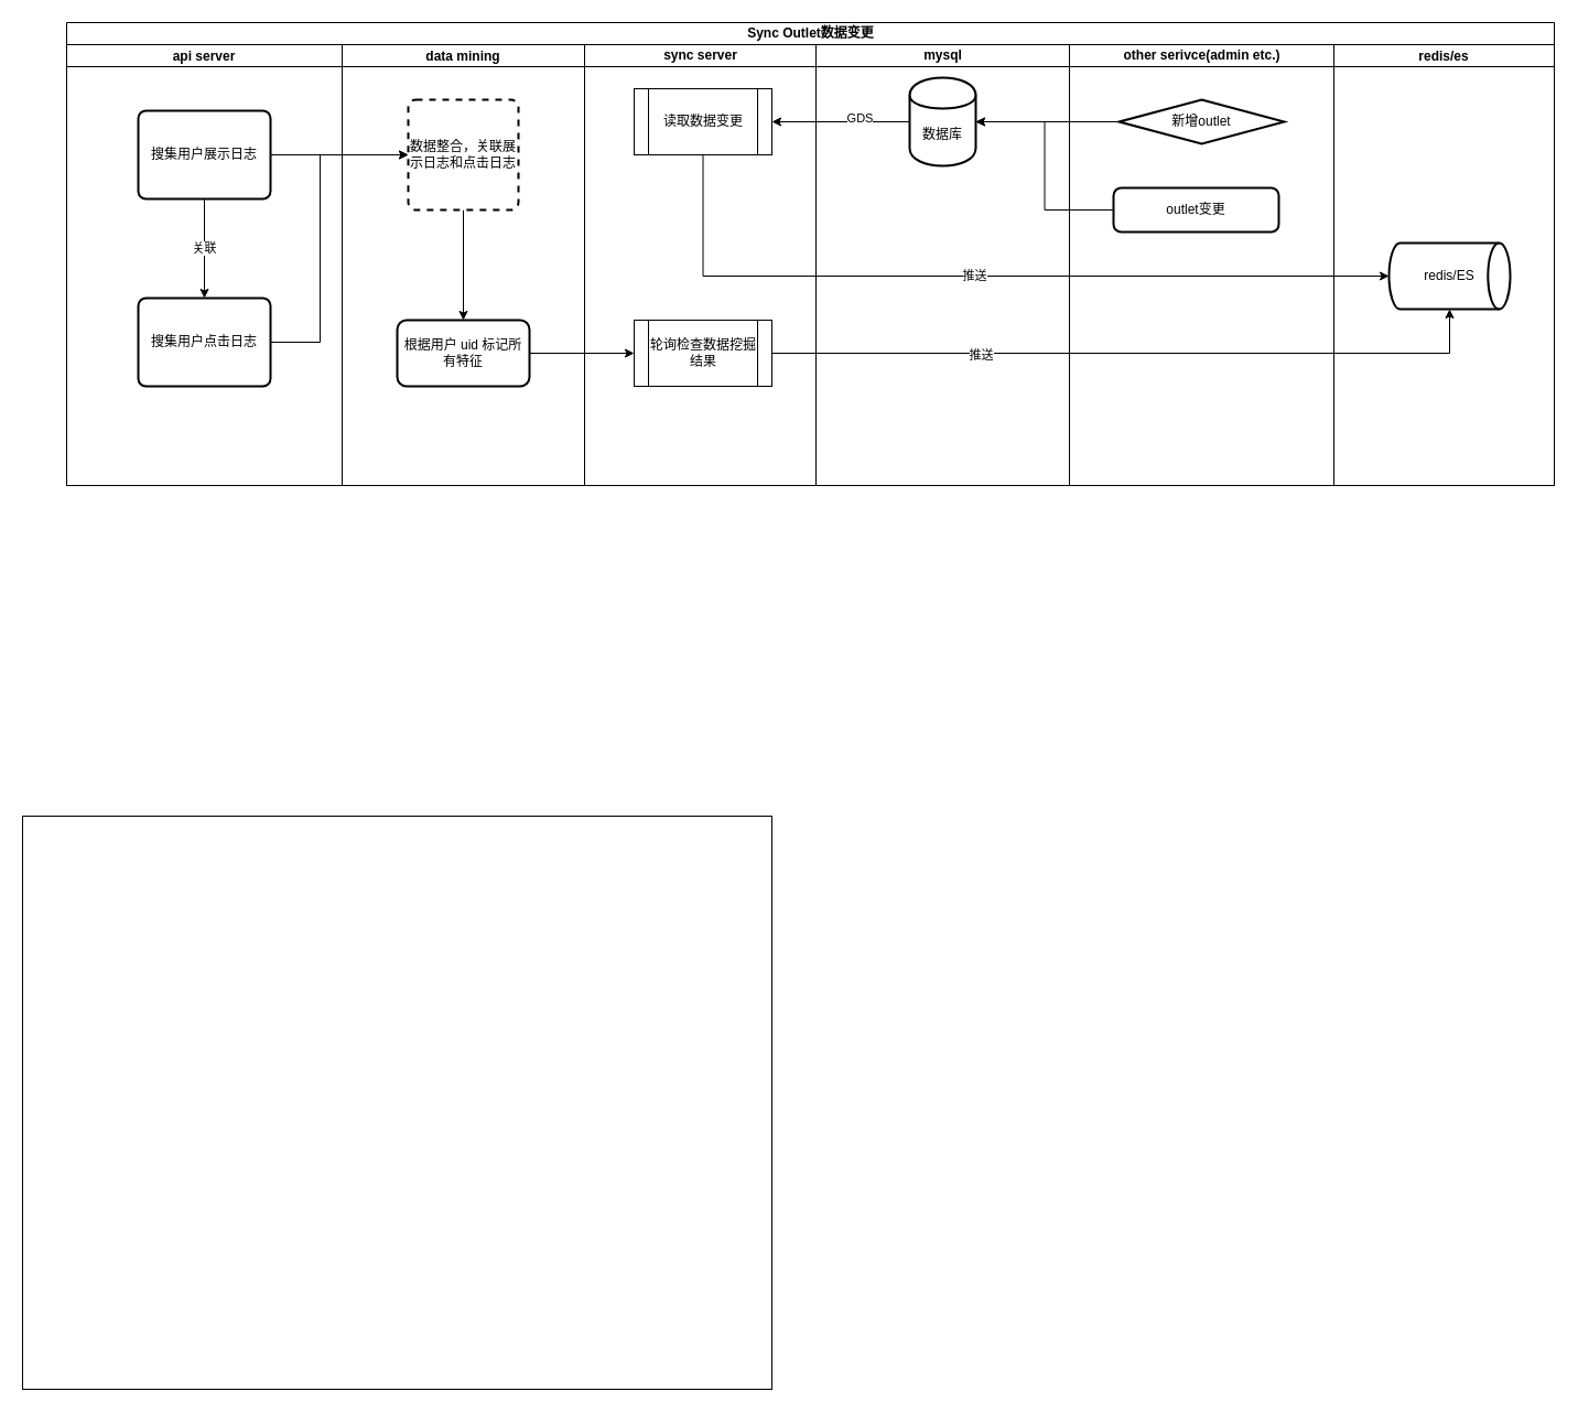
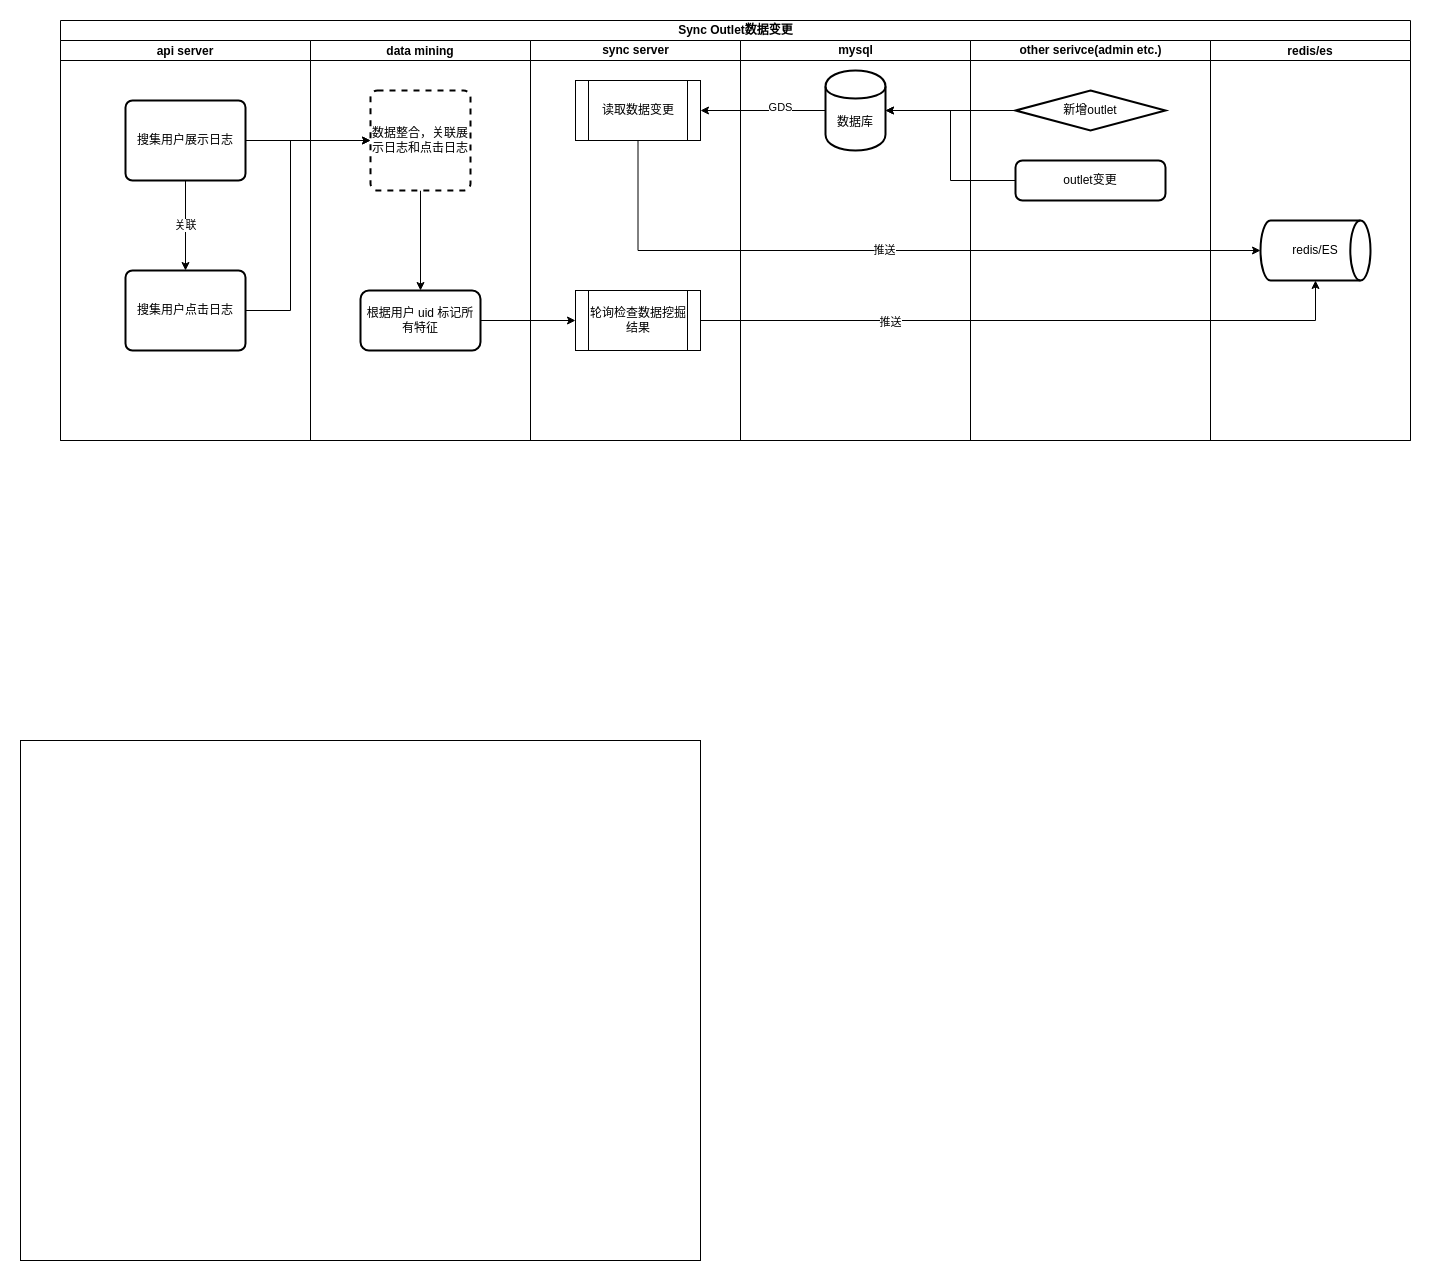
- <mxCell id="17" value="outlet变更" style="rounded=1;whiteSpace=wrap;html=1;absoluteArcSize=1;arcSize=14;strokeWidth=2;" parent="16" vertex="1"><mxGeometry x="40" y="130" width="150" height="40" as="geometry" /></mxCell>
+ <mxCell id="17" value="outlet变更" style="rounded=1;whiteSpace=wrap;html=1;absoluteArcSize=1;arcSize=14;strokeWidth=2;" parent="16" vertex="1"><mxGeometry x="45" y="120" width="150" height="40" as="geometry" /></mxCell>
